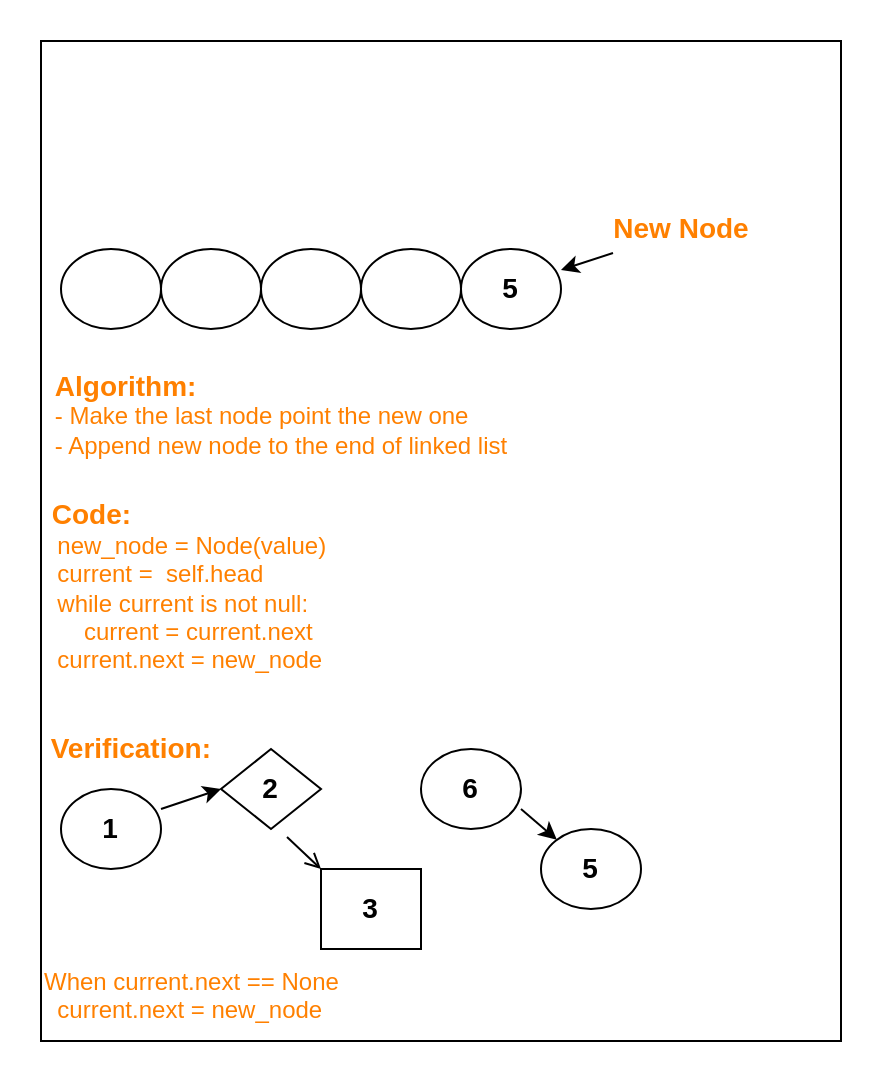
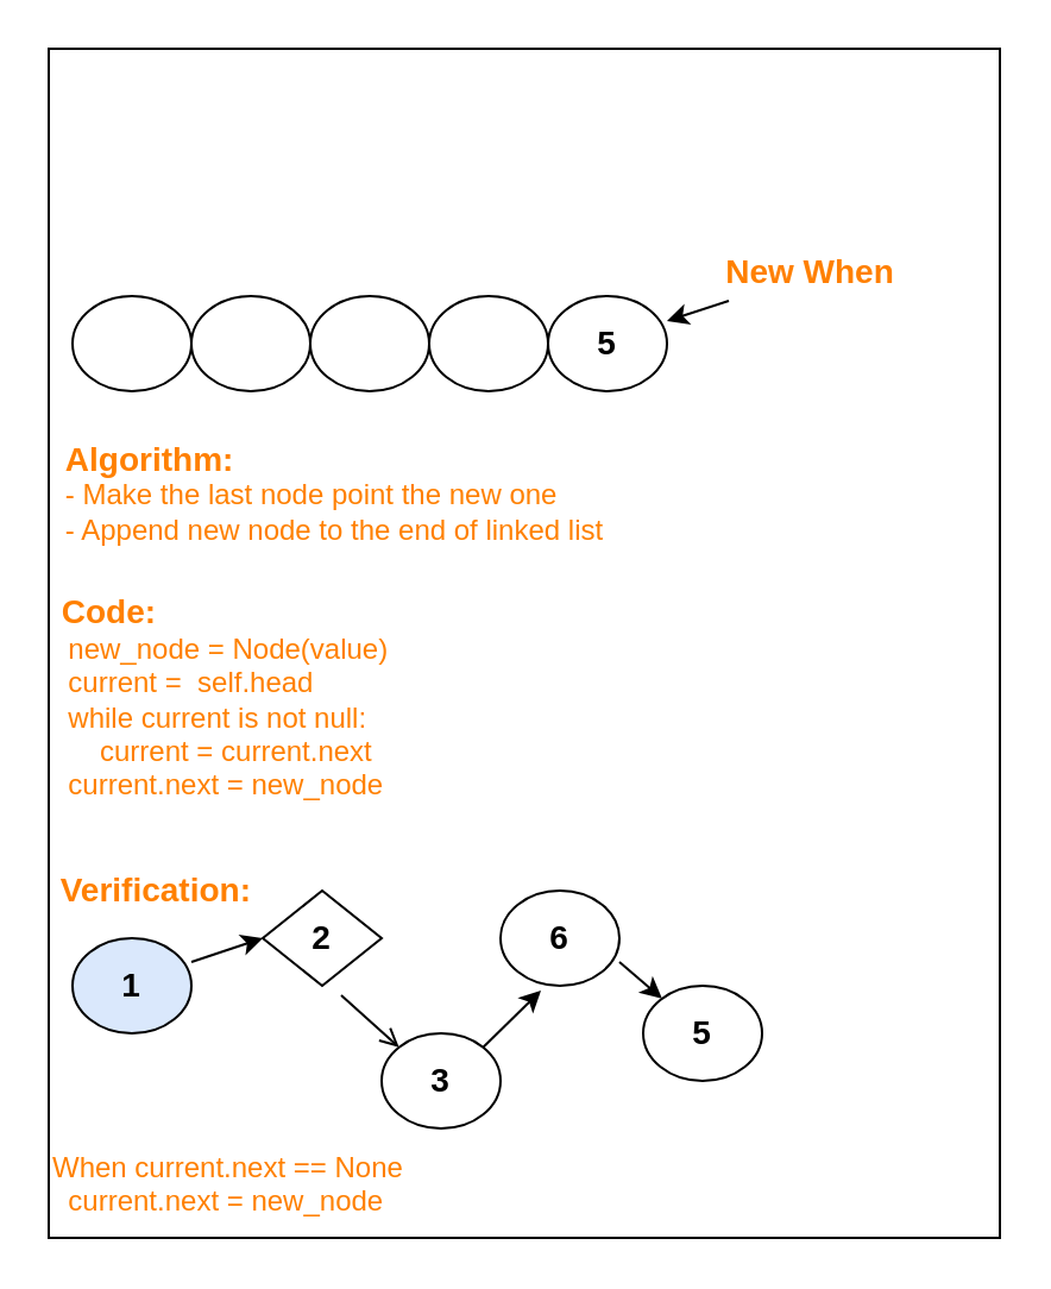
- <mxCell id="8" value="&lt;font style=&quot;font-size: 14px&quot; color=&quot;#ff8000&quot;&gt;&lt;b&gt;New Node&lt;/b&gt;&lt;/font&gt;" style="text;html=1;resizable=0;autosize=1;align=center;verticalAlign=middle;points=[];fillColor=none;strokeColor=none;rounded=0;" vertex="1" parent="1"><mxGeometry x="300" y="104" width="80" height="20" as="geometry" /></mxCell>
+ <mxCell id="8" value="&lt;font style=&quot;font-size: 14px&quot; color=&quot;#ff8000&quot;&gt;&lt;b&gt;New When&lt;/b&gt;&lt;/font&gt;" style="text;html=1;resizable=0;autosize=1;align=center;verticalAlign=middle;points=[];fillColor=none;strokeColor=none;rounded=0;" vertex="1" parent="1"><mxGeometry x="300" y="104" width="80" height="20" as="geometry" /></mxCell>
- <mxCell id="11" value="&lt;font style=&quot;font-size: 14px&quot;&gt;&lt;b&gt;1&lt;/b&gt;&lt;/font&gt;" style="ellipse;whiteSpace=wrap;html=1;" vertex="1" parent="1"><mxGeometry x="30" y="394" width="50" height="40" as="geometry" /></mxCell>
+ <mxCell id="11" value="&lt;font style=&quot;font-size: 14px&quot;&gt;&lt;b&gt;1&lt;/b&gt;&lt;/font&gt;" style="ellipse;whiteSpace=wrap;html=1;fillColor=#dae8fc;" vertex="1" parent="1"><mxGeometry x="30" y="394" width="50" height="40" as="geometry" /></mxCell>
+ <mxCell id="18" value="" style="endArrow=classic;html=1;fontColor=#FF8000;entryX=0.34;entryY=1.05;entryDx=0;entryDy=0;entryPerimeter=0;exitX=1;exitY=0;exitDx=0;exitDy=0;" edge="1" parent="1" source="13" target="14"><mxGeometry width="50" height="50" relative="1" as="geometry"><mxPoint x="210" y="434" as="sourcePoint" /><mxPoint x="260" y="384" as="targetPoint" /></mxGeometry></mxCell>
- <mxCell id="13" value="&lt;b&gt;&lt;font style=&quot;font-size: 14px&quot;&gt;3&lt;/font&gt;&lt;/b&gt;" style="whiteSpace=wrap;html=1;rounded=0;" vertex="1" parent="1"><mxGeometry x="160" y="434" width="50" height="40" as="geometry" /></mxCell>
+ <mxCell id="13" value="&lt;b&gt;&lt;font style=&quot;font-size: 14px&quot;&gt;3&lt;/font&gt;&lt;/b&gt;" style="ellipse;whiteSpace=wrap;html=1;" vertex="1" parent="1"><mxGeometry x="160" y="434" width="50" height="40" as="geometry" /></mxCell>
